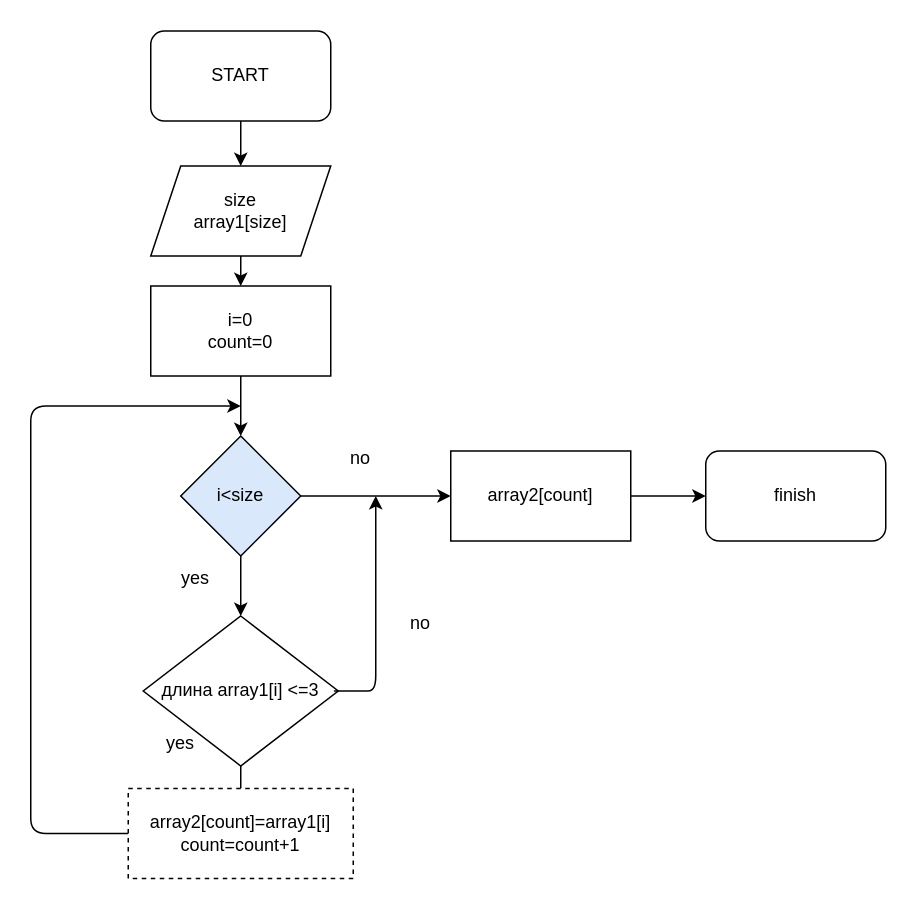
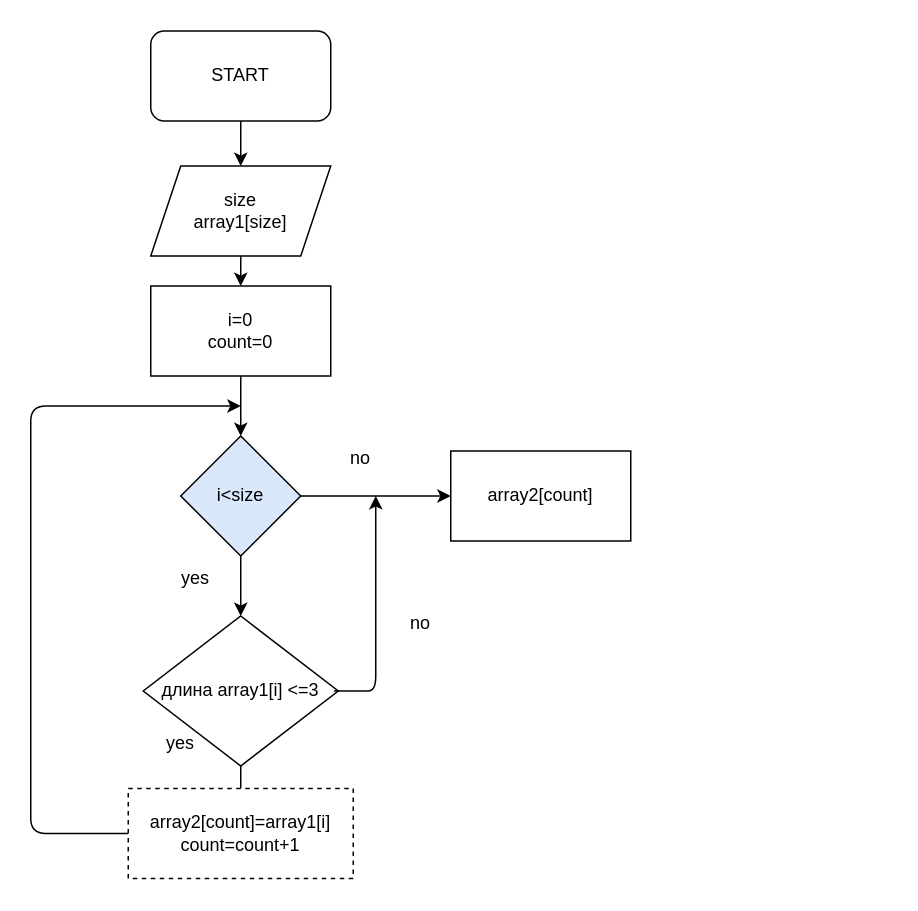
- <mxCell id="13" style="edgeStyle=none;html=1;exitX=1;exitY=0.5;exitDx=0;exitDy=0;entryX=0;entryY=0.5;entryDx=0;entryDy=0;" edge="1" parent="1" source="14" target="22"><mxGeometry relative="1" as="geometry" /></mxCell>
- <mxCell id="22" value="finish" style="rounded=1;whiteSpace=wrap;html=1;" vertex="1" parent="1"><mxGeometry x="470" y="300" width="120" height="60" as="geometry" /></mxCell>
